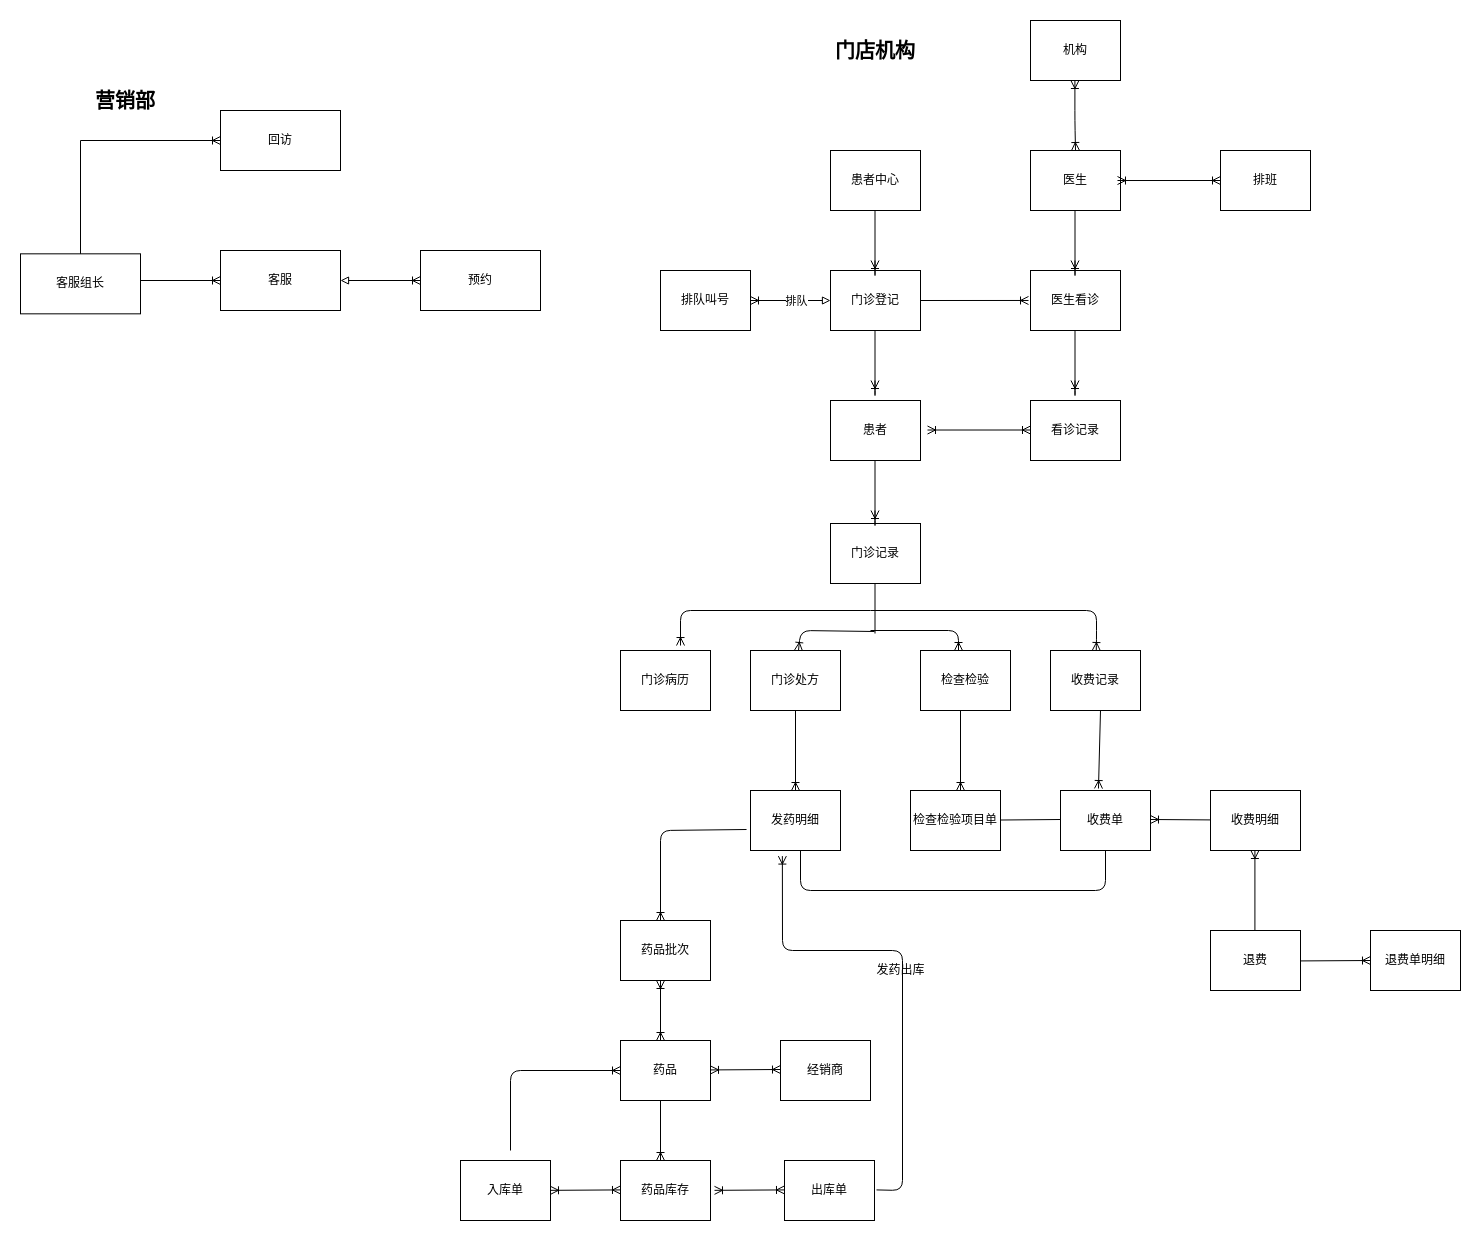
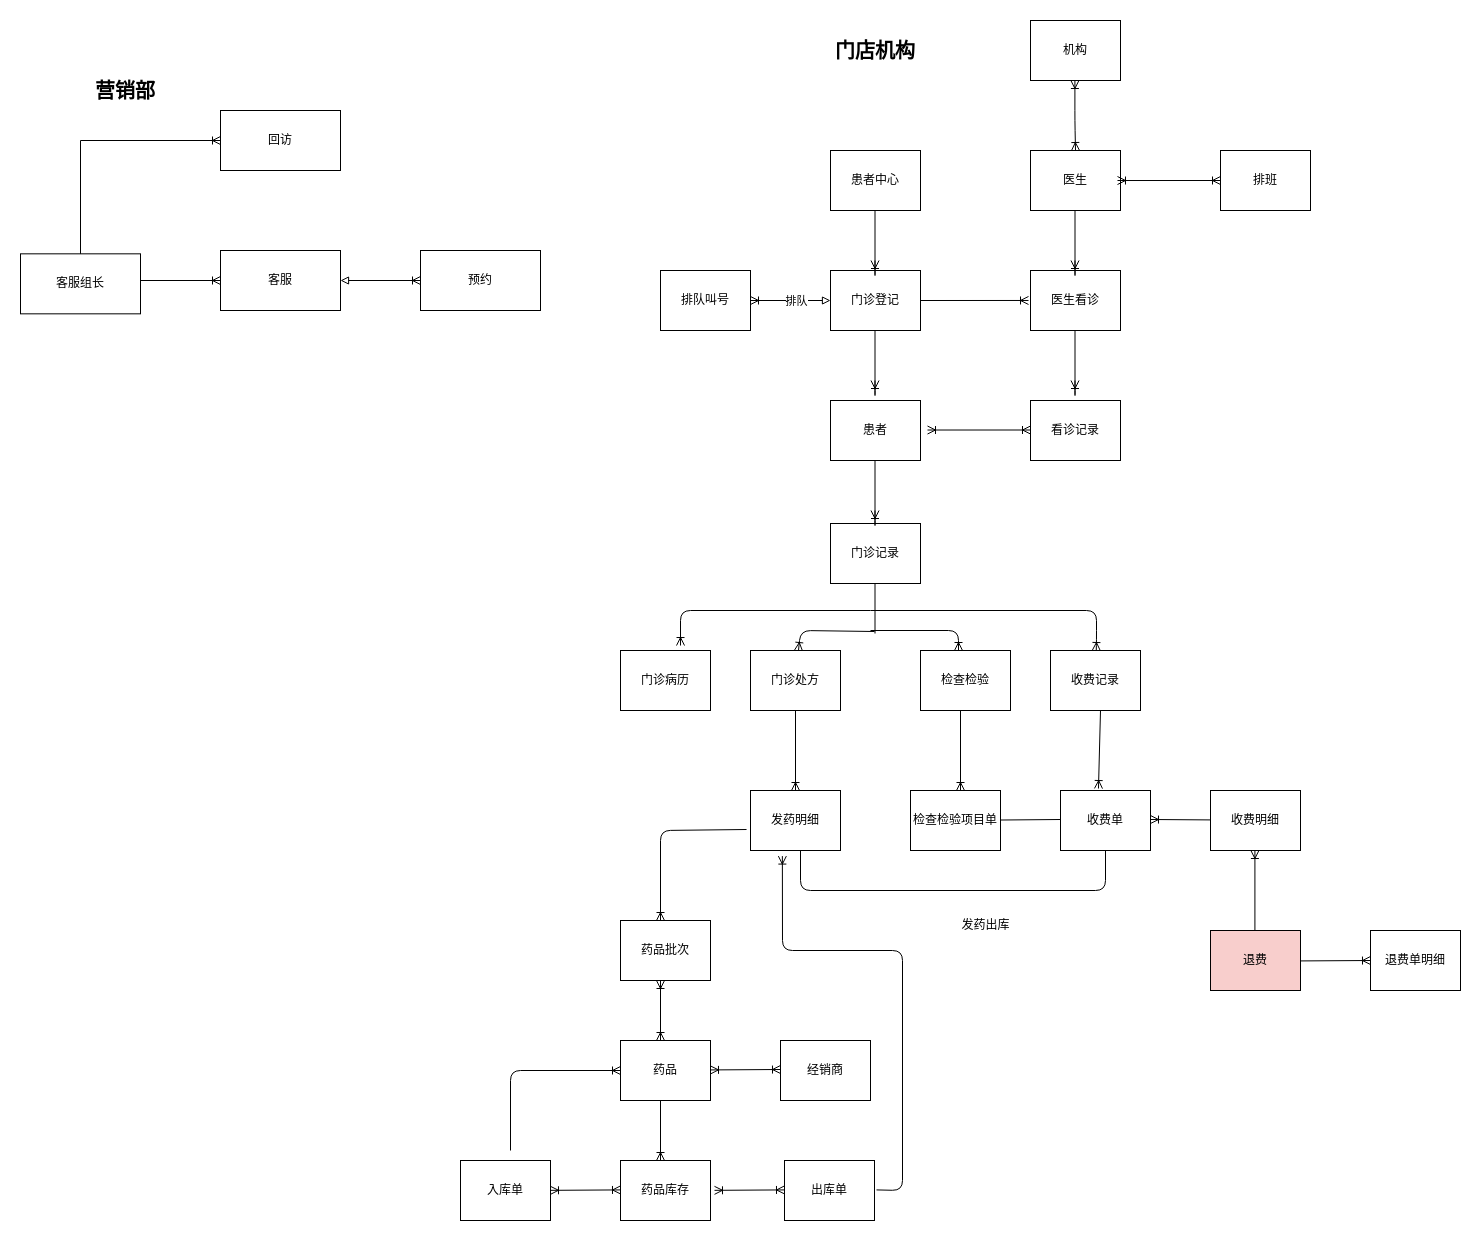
- <mxCell id="69" value="&lt;font style=&quot;font-size: 20px&quot;&gt;&lt;b&gt;营销部&lt;/b&gt;&lt;/font&gt;" style="text;html=1;align=center;verticalAlign=middle;whiteSpace=wrap;rounded=0;" vertex="1" parent="1"><mxGeometry x="80" y="90" width="90" height="20" as="geometry" /></mxCell>
+ <mxCell id="69" value="&lt;font style=&quot;font-size: 20px&quot;&gt;&lt;b&gt;营销部&lt;/b&gt;&lt;/font&gt;" style="text;html=1;align=center;verticalAlign=middle;whiteSpace=wrap;rounded=0;" vertex="1" parent="1"><mxGeometry x="80" y="80" width="90" height="20" as="geometry" /></mxCell>
- <mxCell id="58" value="退费" style="rounded=0;whiteSpace=wrap;html=1;" vertex="1" parent="1"><mxGeometry x="1210" y="930" width="90" height="60" as="geometry" /></mxCell>
+ <mxCell id="58" value="退费" style="rounded=0;whiteSpace=wrap;html=1;fillColor=#f8cecc;" vertex="1" parent="1"><mxGeometry x="1210" y="930" width="90" height="60" as="geometry" /></mxCell>
- <mxCell id="51" value="发药出库" style="text;html=1;align=center;verticalAlign=middle;resizable=0;points=[];autosize=1;" vertex="1" parent="1"><mxGeometry x="870" y="960" width="60" height="20" as="geometry" /></mxCell>
+ <mxCell id="51" value="发药出库" style="text;html=1;align=center;verticalAlign=middle;resizable=0;points=[];autosize=1;" vertex="1" parent="1"><mxGeometry x="955" y="915" width="60" height="20" as="geometry" /></mxCell>
